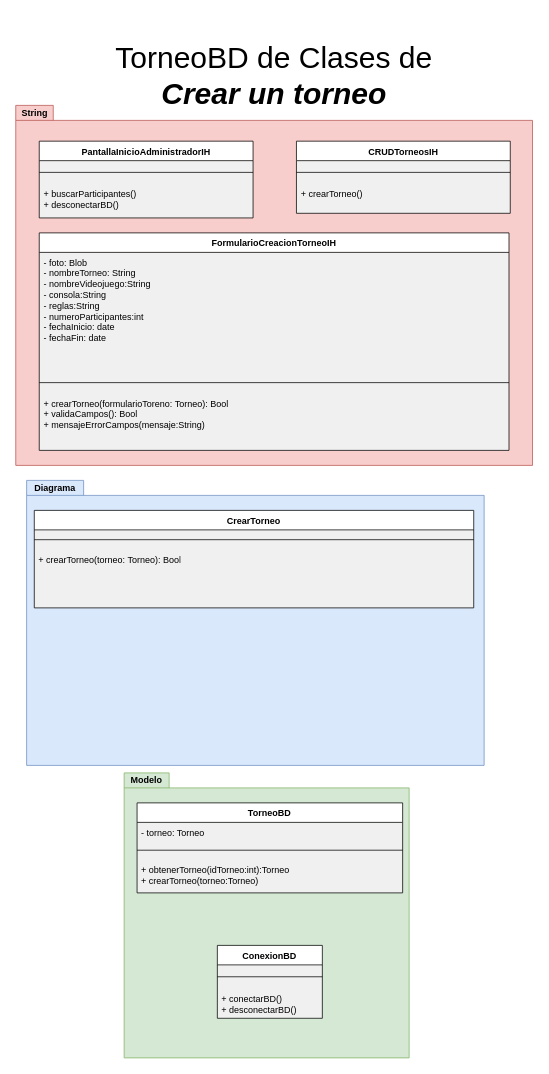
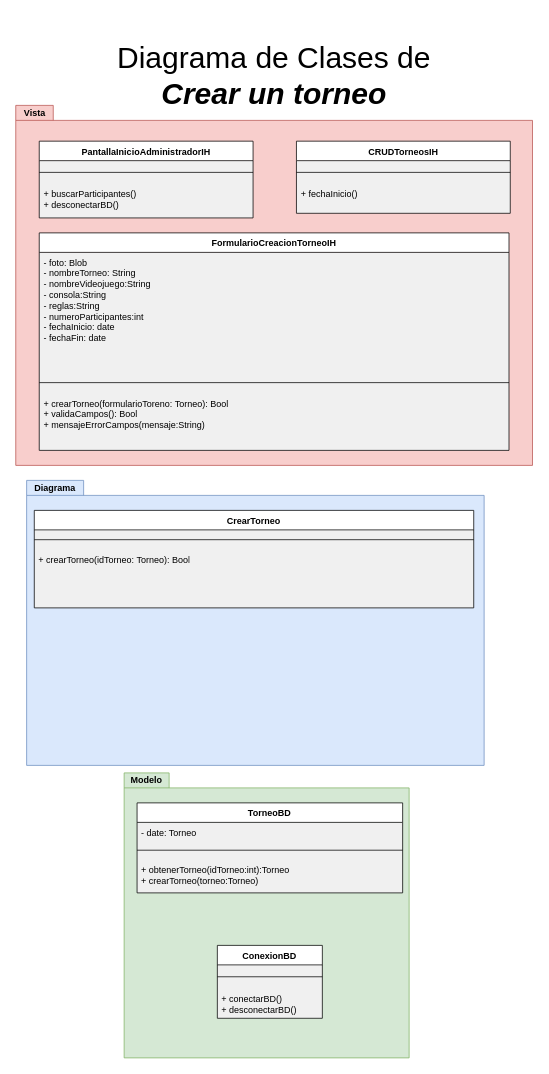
- <mxCell id="24" value="&lt;font style=&quot;font-size: 40px;&quot;&gt;TorneoBD de Clases de&lt;b&gt;&lt;br&gt;&lt;i&gt;Crear un torneo&lt;/i&gt;&lt;/b&gt;&lt;/font&gt;" style="text;html=1;strokeColor=none;fillColor=none;align=center;verticalAlign=middle;whiteSpace=wrap;rounded=0;" vertex="1" parent="1"><mxGeometry x="115" y="20" width="500" height="160" as="geometry" /></mxCell>
+ <mxCell id="24" value="&lt;font style=&quot;font-size: 40px;&quot;&gt;Diagrama de Clases de&lt;b&gt;&lt;br&gt;&lt;i&gt;Crear un torneo&lt;/i&gt;&lt;/b&gt;&lt;/font&gt;" style="text;html=1;strokeColor=none;fillColor=none;align=center;verticalAlign=middle;whiteSpace=wrap;rounded=0;" vertex="1" parent="1"><mxGeometry x="115" y="20" width="500" height="160" as="geometry" /></mxCell>
- <mxCell id="16" value="String" style="shape=folder;fontStyle=1;tabWidth=50;tabHeight=20;tabPosition=left;html=1;boundedLbl=1;labelInHeader=1;container=1;collapsible=0;whiteSpace=wrap;fillColor=#f8cecc;strokeColor=#b85450;" vertex="1" parent="1"><mxGeometry x="20.5" y="140" width="689" height="480" as="geometry" /></mxCell>
+ <mxCell id="16" value="Vista" style="shape=folder;fontStyle=1;tabWidth=50;tabHeight=20;tabPosition=left;html=1;boundedLbl=1;labelInHeader=1;container=1;collapsible=0;whiteSpace=wrap;fillColor=#f8cecc;strokeColor=#b85450;" vertex="1" parent="1"><mxGeometry x="20.5" y="140" width="689" height="480" as="geometry" /></mxCell>
- <mxCell id="23" value="+ crearTorneo()" style="text;strokeColor=none;fillColor=none;align=left;verticalAlign=top;spacingLeft=4;spacingRight=4;overflow=hidden;rotatable=0;points=[[0,0.5],[1,0.5]];portConstraint=eastwest;whiteSpace=wrap;html=1;" vertex="1" parent="21"><mxGeometry y="57.265" width="285.105" height="38.915" as="geometry" /></mxCell>
+ <mxCell id="23" value="+ fechaInicio()" style="text;strokeColor=none;fillColor=none;align=left;verticalAlign=top;spacingLeft=4;spacingRight=4;overflow=hidden;rotatable=0;points=[[0,0.5],[1,0.5]];portConstraint=eastwest;whiteSpace=wrap;html=1;" vertex="1" parent="21"><mxGeometry y="57.265" width="285.105" height="38.915" as="geometry" /></mxCell>
- <mxCell id="6" value="+ crearTorneo(torneo: Torneo): Bool" style="text;strokeColor=none;fillColor=none;align=left;verticalAlign=top;spacingLeft=4;spacingRight=4;overflow=hidden;rotatable=0;points=[[0,0.5],[1,0.5]];portConstraint=eastwest;whiteSpace=wrap;html=1;" vertex="1" parent="4"><mxGeometry y="52.207" width="585.917" height="77.79" as="geometry" /></mxCell>
+ <mxCell id="6" value="+ crearTorneo(idTorneo: Torneo): Bool" style="text;strokeColor=none;fillColor=none;align=left;verticalAlign=top;spacingLeft=4;spacingRight=4;overflow=hidden;rotatable=0;points=[[0,0.5],[1,0.5]];portConstraint=eastwest;whiteSpace=wrap;html=1;" vertex="1" parent="4"><mxGeometry y="52.207" width="585.917" height="77.79" as="geometry" /></mxCell>
- <mxCell id="10" value="- torneo: Torneo" style="text;strokeColor=none;fillColor=none;align=left;verticalAlign=top;spacingLeft=4;spacingRight=4;overflow=hidden;rotatable=0;points=[[0,0.5],[1,0.5]];portConstraint=eastwest;whiteSpace=wrap;html=1;" vertex="1" parent="9"><mxGeometry y="26" width="354.09" height="24" as="geometry" /></mxCell>
+ <mxCell id="10" value="- date: Torneo" style="text;strokeColor=none;fillColor=none;align=left;verticalAlign=top;spacingLeft=4;spacingRight=4;overflow=hidden;rotatable=0;points=[[0,0.5],[1,0.5]];portConstraint=eastwest;whiteSpace=wrap;html=1;" vertex="1" parent="9"><mxGeometry y="26" width="354.09" height="24" as="geometry" /></mxCell>
